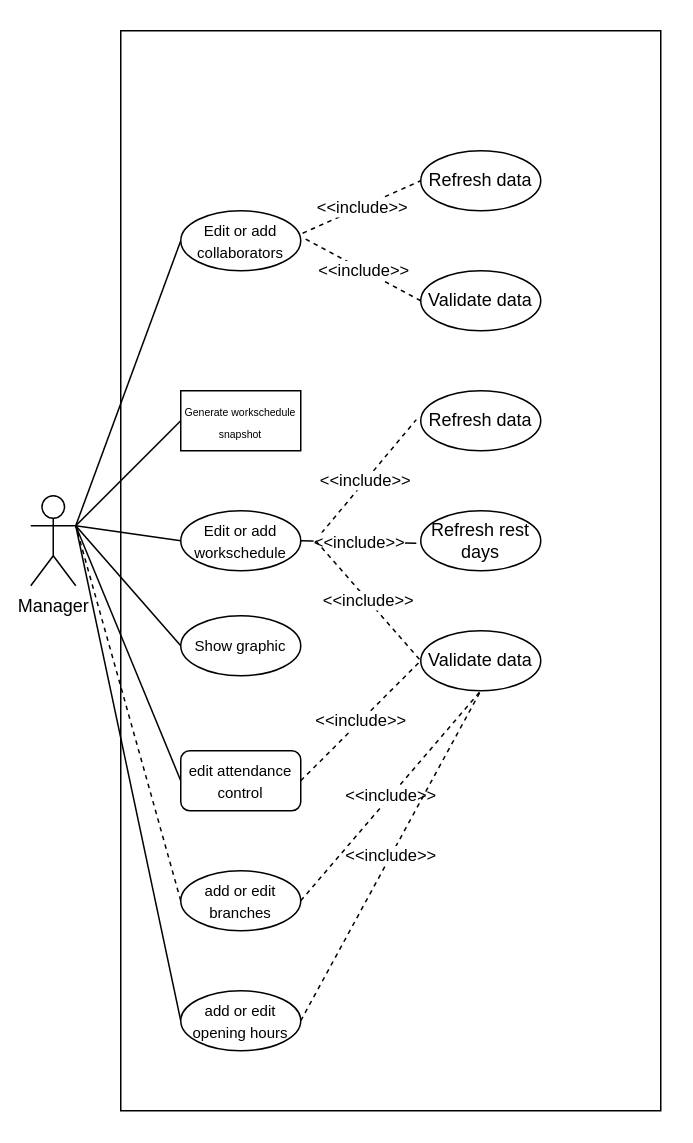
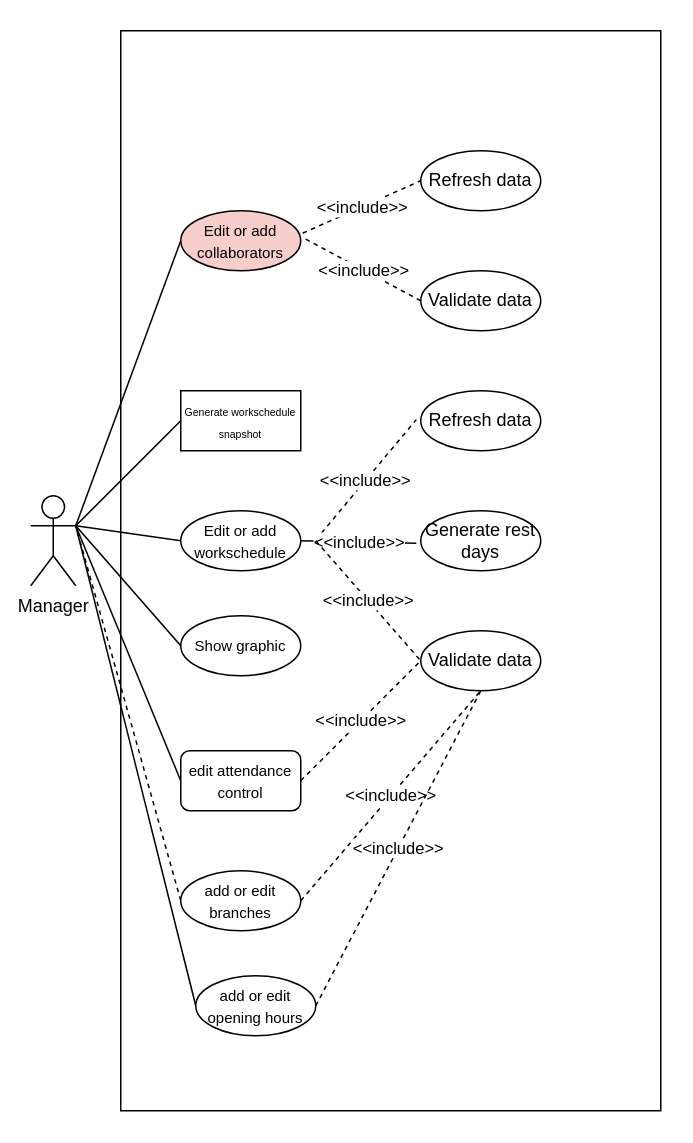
- <mxCell id="5" value="&lt;font style=&quot;font-size: 10px&quot;&gt;Edit or add collaborators&lt;/font&gt;" style="ellipse;whiteSpace=wrap;html=1;" vertex="1" parent="1"><mxGeometry x="120" y="140" width="80" height="40" as="geometry" /></mxCell>
+ <mxCell id="5" value="&lt;font style=&quot;font-size: 10px&quot;&gt;Edit or add collaborators&lt;/font&gt;" style="ellipse;whiteSpace=wrap;html=1;fillColor=#f8cecc;" vertex="1" parent="1"><mxGeometry x="120" y="140" width="80" height="40" as="geometry" /></mxCell>
- <mxCell id="15" value="Refresh rest days" style="ellipse;whiteSpace=wrap;html=1;" vertex="1" parent="1"><mxGeometry x="280" y="340" width="80" height="40" as="geometry" /></mxCell>
+ <mxCell id="15" value="Generate rest days" style="ellipse;whiteSpace=wrap;html=1;" vertex="1" parent="1"><mxGeometry x="280" y="340" width="80" height="40" as="geometry" /></mxCell>
- <mxCell id="27" value="&lt;font style=&quot;font-size: 10px&quot;&gt;add or edit opening hours&lt;br&gt;&lt;/font&gt;" style="ellipse;whiteSpace=wrap;html=1;" vertex="1" parent="1"><mxGeometry x="120" y="660" width="80" height="40" as="geometry" /></mxCell>
+ <mxCell id="27" value="&lt;font style=&quot;font-size: 10px&quot;&gt;add or edit opening hours&lt;br&gt;&lt;/font&gt;" style="ellipse;whiteSpace=wrap;html=1;" vertex="1" parent="1"><mxGeometry x="130" y="650" width="80" height="40" as="geometry" /></mxCell>
